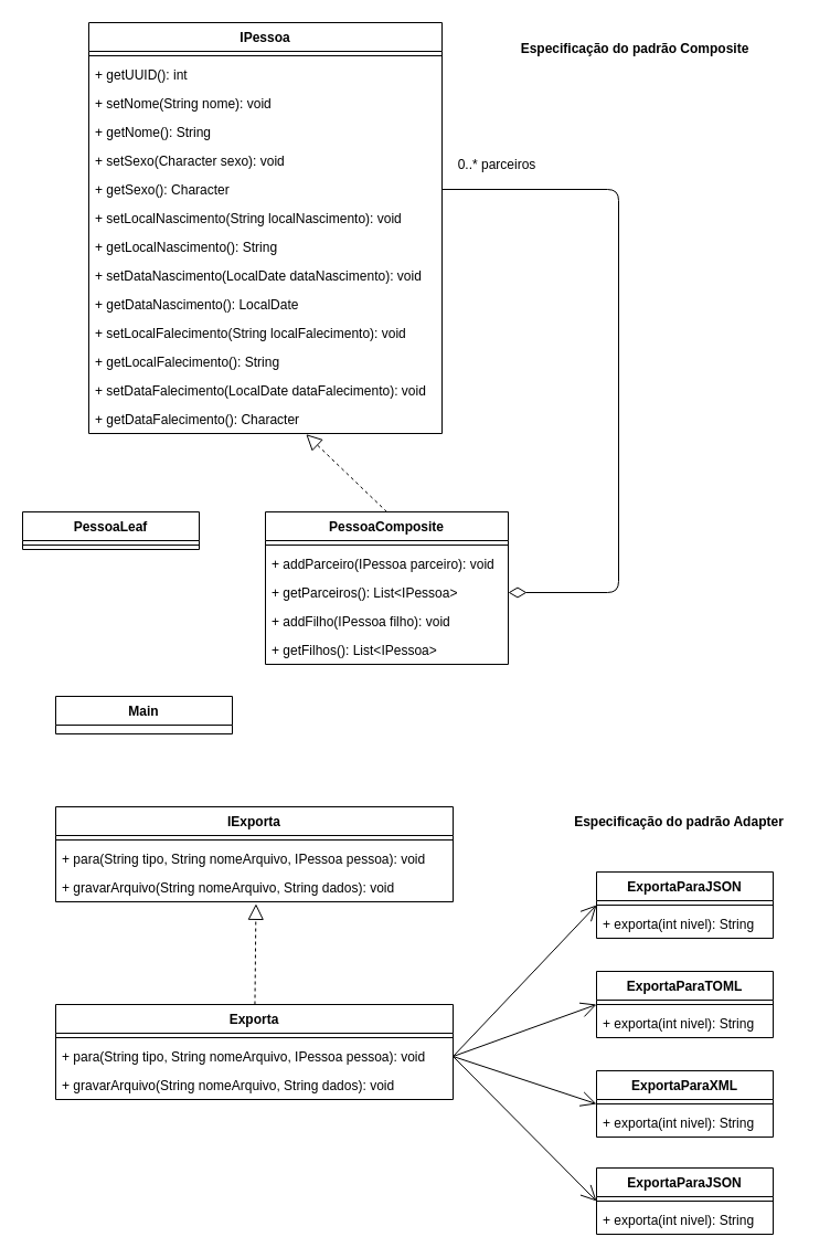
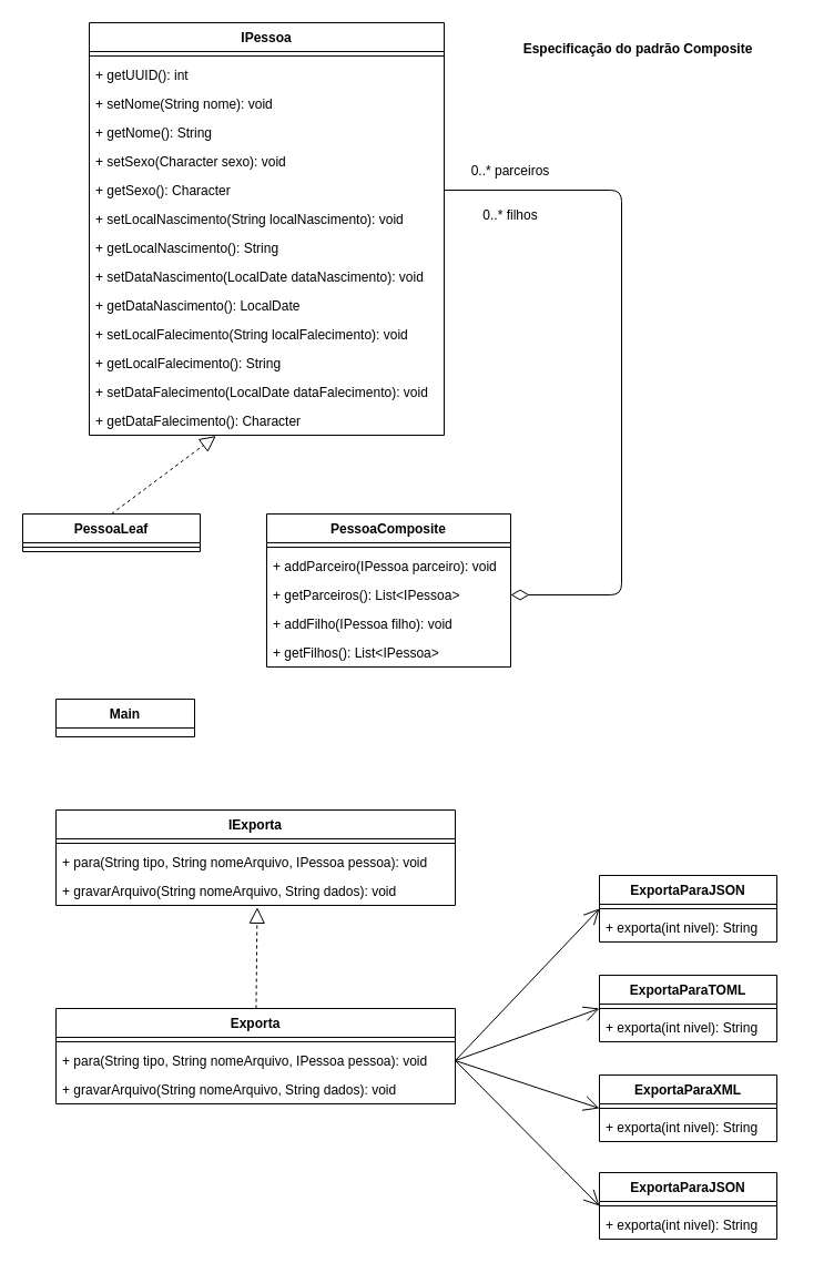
- <mxCell id="28" value="0..* parceiros" style="text;align=center;fontStyle=0;verticalAlign=middle;spacingLeft=3;spacingRight=3;strokeColor=none;rotatable=0;points=[[0,0.5],[1,0.5]];portConstraint=eastwest;" vertex="1" parent="1"><mxGeometry x="410" y="135" width="80" height="26" as="geometry" /></mxCell>
+ <mxCell id="28" value="0..* parceiros" style="text;align=center;fontStyle=0;verticalAlign=middle;spacingLeft=3;spacingRight=3;strokeColor=none;rotatable=0;points=[[0,0.5],[1,0.5]];portConstraint=eastwest;" vertex="1" parent="1"><mxGeometry x="420" y="140" width="80" height="26" as="geometry" /></mxCell>
+ <mxCell id="29" value="0..* filhos" style="text;align=center;fontStyle=0;verticalAlign=middle;spacingLeft=3;spacingRight=3;strokeColor=none;rotatable=0;points=[[0,0.5],[1,0.5]];portConstraint=eastwest;" vertex="1" parent="1"><mxGeometry x="420" y="180" width="80" height="26" as="geometry" /></mxCell>
+ <mxCell id="25" value="" style="endArrow=block;dashed=1;endFill=0;endSize=12;html=1;exitX=0.5;exitY=0;exitDx=0;exitDy=0;entryX=0.357;entryY=1.026;entryDx=0;entryDy=0;entryPerimeter=0;" edge="1" parent="1" source="23" target="16"><mxGeometry width="160" relative="1" as="geometry"><mxPoint x="130" y="590" as="sourcePoint" /><mxPoint x="190" y="450" as="targetPoint" /></mxGeometry></mxCell>
- <mxCell id="26" value="" style="endArrow=block;dashed=1;endFill=0;endSize=12;html=1;exitX=0.5;exitY=0;exitDx=0;exitDy=0;entryX=0.615;entryY=1.026;entryDx=0;entryDy=0;entryPerimeter=0;" edge="1" parent="1" source="17" target="16"><mxGeometry width="160" relative="1" as="geometry"><mxPoint x="160" y="580" as="sourcePoint" /><mxPoint x="235" y="440" as="targetPoint" /></mxGeometry></mxCell>
- <mxCell id="55" value="Main" style="swimlane;fontStyle=1;align=center;verticalAlign=top;childLayout=stackLayout;horizontal=1;startSize=26;horizontalStack=0;resizeParent=1;resizeParentMax=0;resizeLast=0;collapsible=1;marginBottom=0;" vertex="1" parent="1"><mxGeometry x="50" y="630" width="160" height="34" as="geometry" /></mxCell>
+ <mxCell id="55" value="Main" style="swimlane;fontStyle=1;align=center;verticalAlign=top;childLayout=stackLayout;horizontal=1;startSize=26;horizontalStack=0;resizeParent=1;resizeParentMax=0;resizeLast=0;collapsible=1;marginBottom=0;" vertex="1" parent="1"><mxGeometry x="50" y="630" width="125" height="34" as="geometry" /></mxCell>
- <mxCell id="57" value="Especificação do padrão Adapter" style="text;align=center;fontStyle=1;verticalAlign=middle;spacingLeft=3;spacingRight=3;strokeColor=none;rotatable=0;points=[[0,0.5],[1,0.5]];portConstraint=eastwest;" vertex="1" parent="1"><mxGeometry x="500" y="730" width="230" height="26" as="geometry" /></mxCell>
